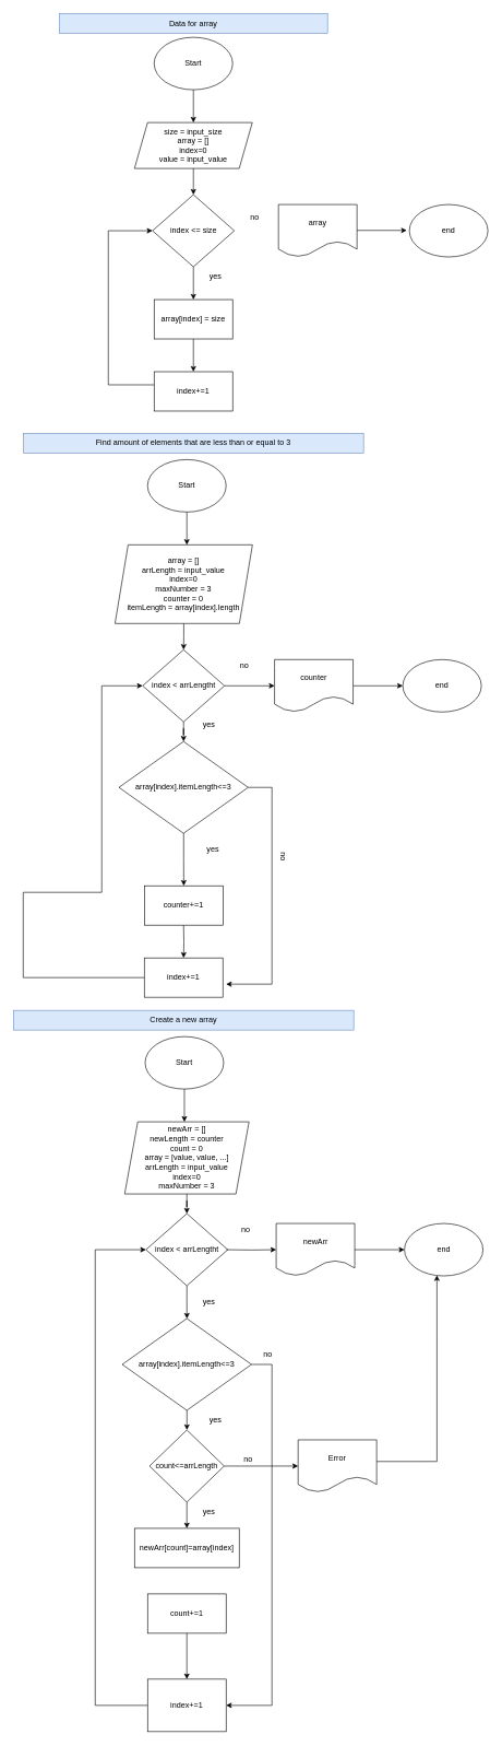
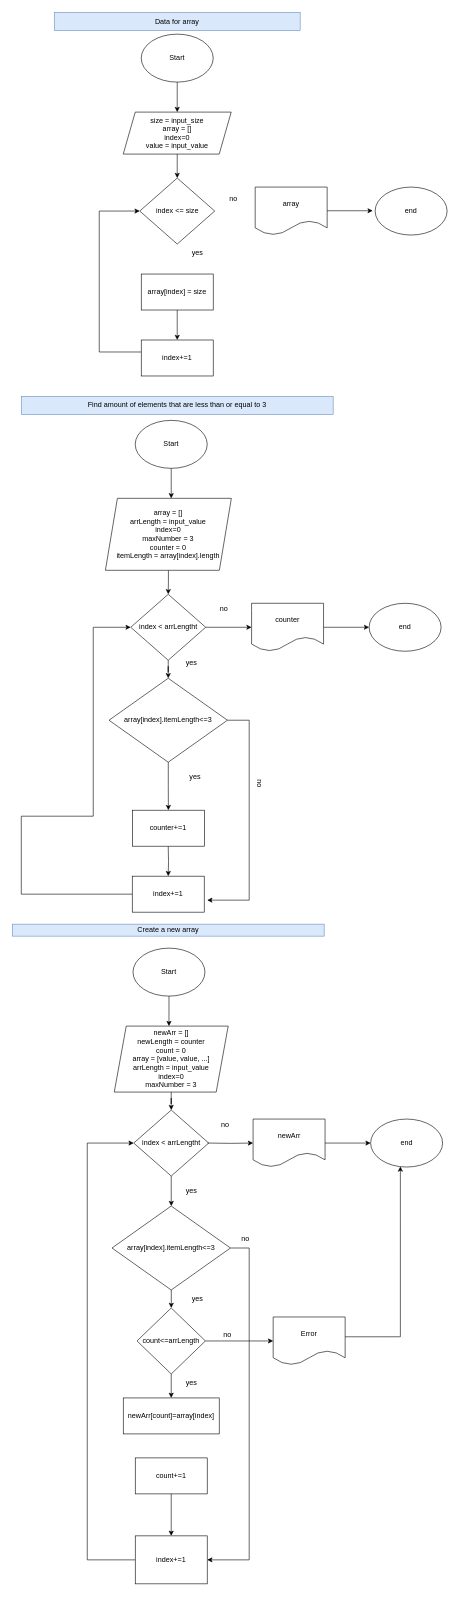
- <mxCell id="7" value="" style="edgeStyle=orthogonalEdgeStyle;rounded=0;orthogonalLoop=1;jettySize=auto;html=1;" parent="1" source="8" target="10" edge="1"><mxGeometry relative="1" as="geometry" /></mxCell>
- <mxCell id="37" value="Create a new array" style="text;html=1;strokeColor=#6c8ebf;fillColor=#dae8fc;align=center;verticalAlign=middle;whiteSpace=wrap;rounded=0;" parent="1" vertex="1"><mxGeometry x="20" y="1540" width="520" height="30" as="geometry" /></mxCell>
+ <mxCell id="37" value="Create a new array" style="text;html=1;strokeColor=#6c8ebf;fillColor=#dae8fc;align=center;verticalAlign=middle;whiteSpace=wrap;rounded=0;" parent="1" vertex="1"><mxGeometry x="20" y="1540" width="520" height="20" as="geometry" /></mxCell>
